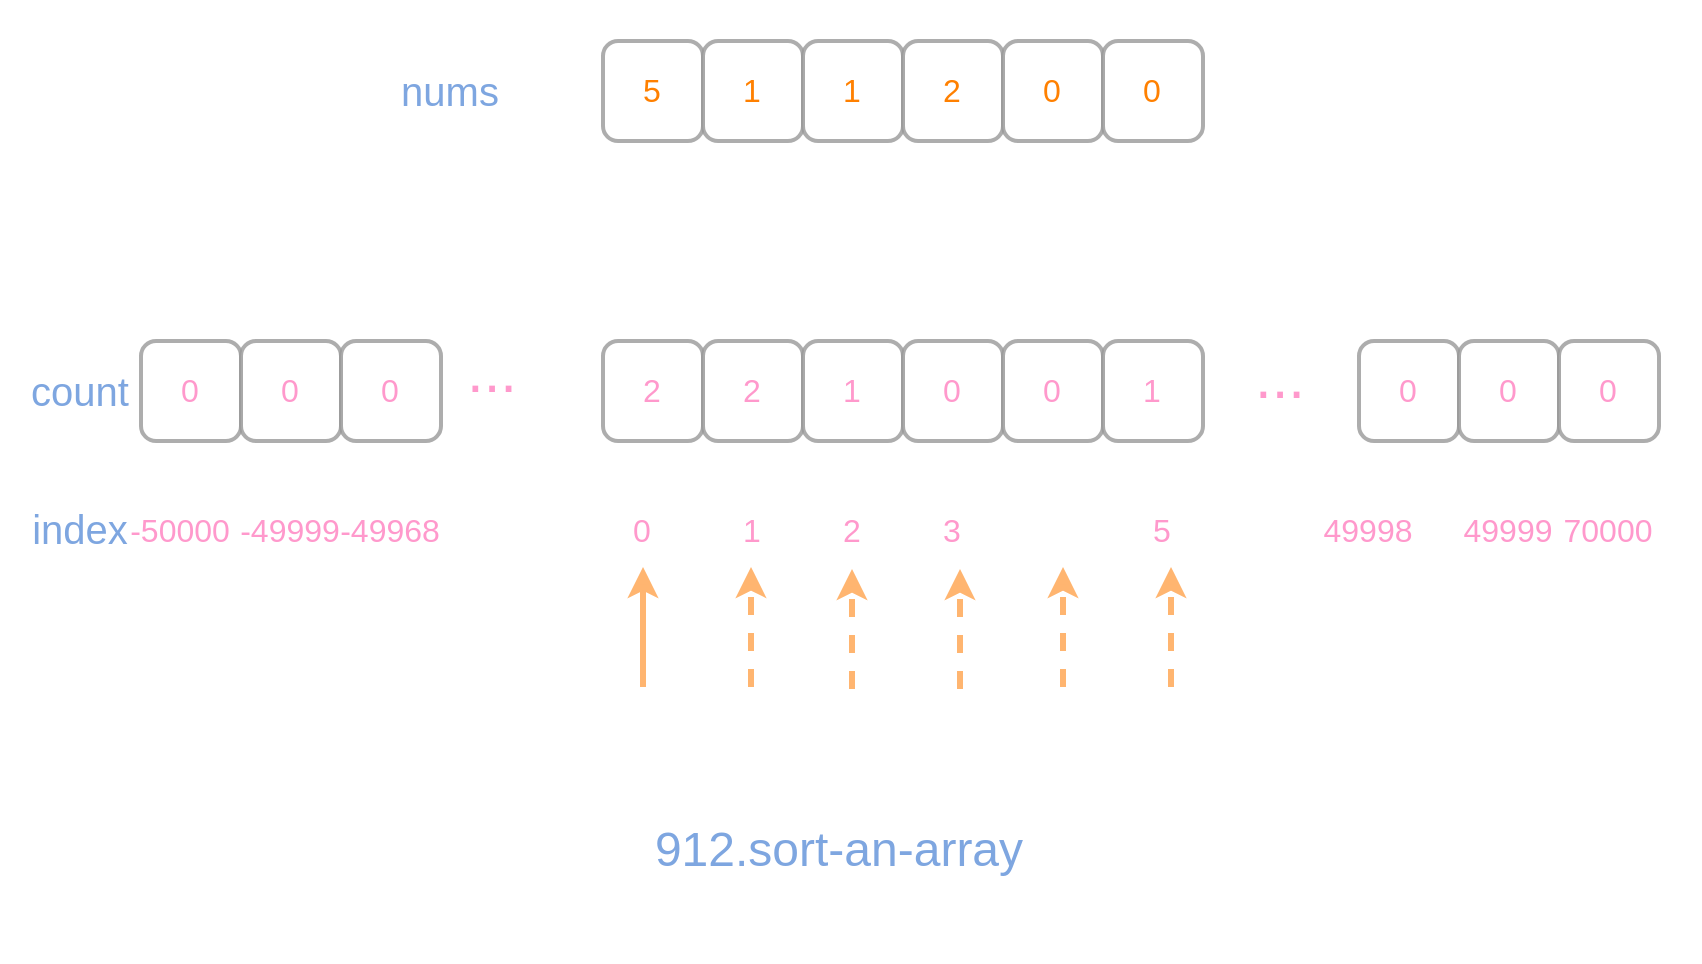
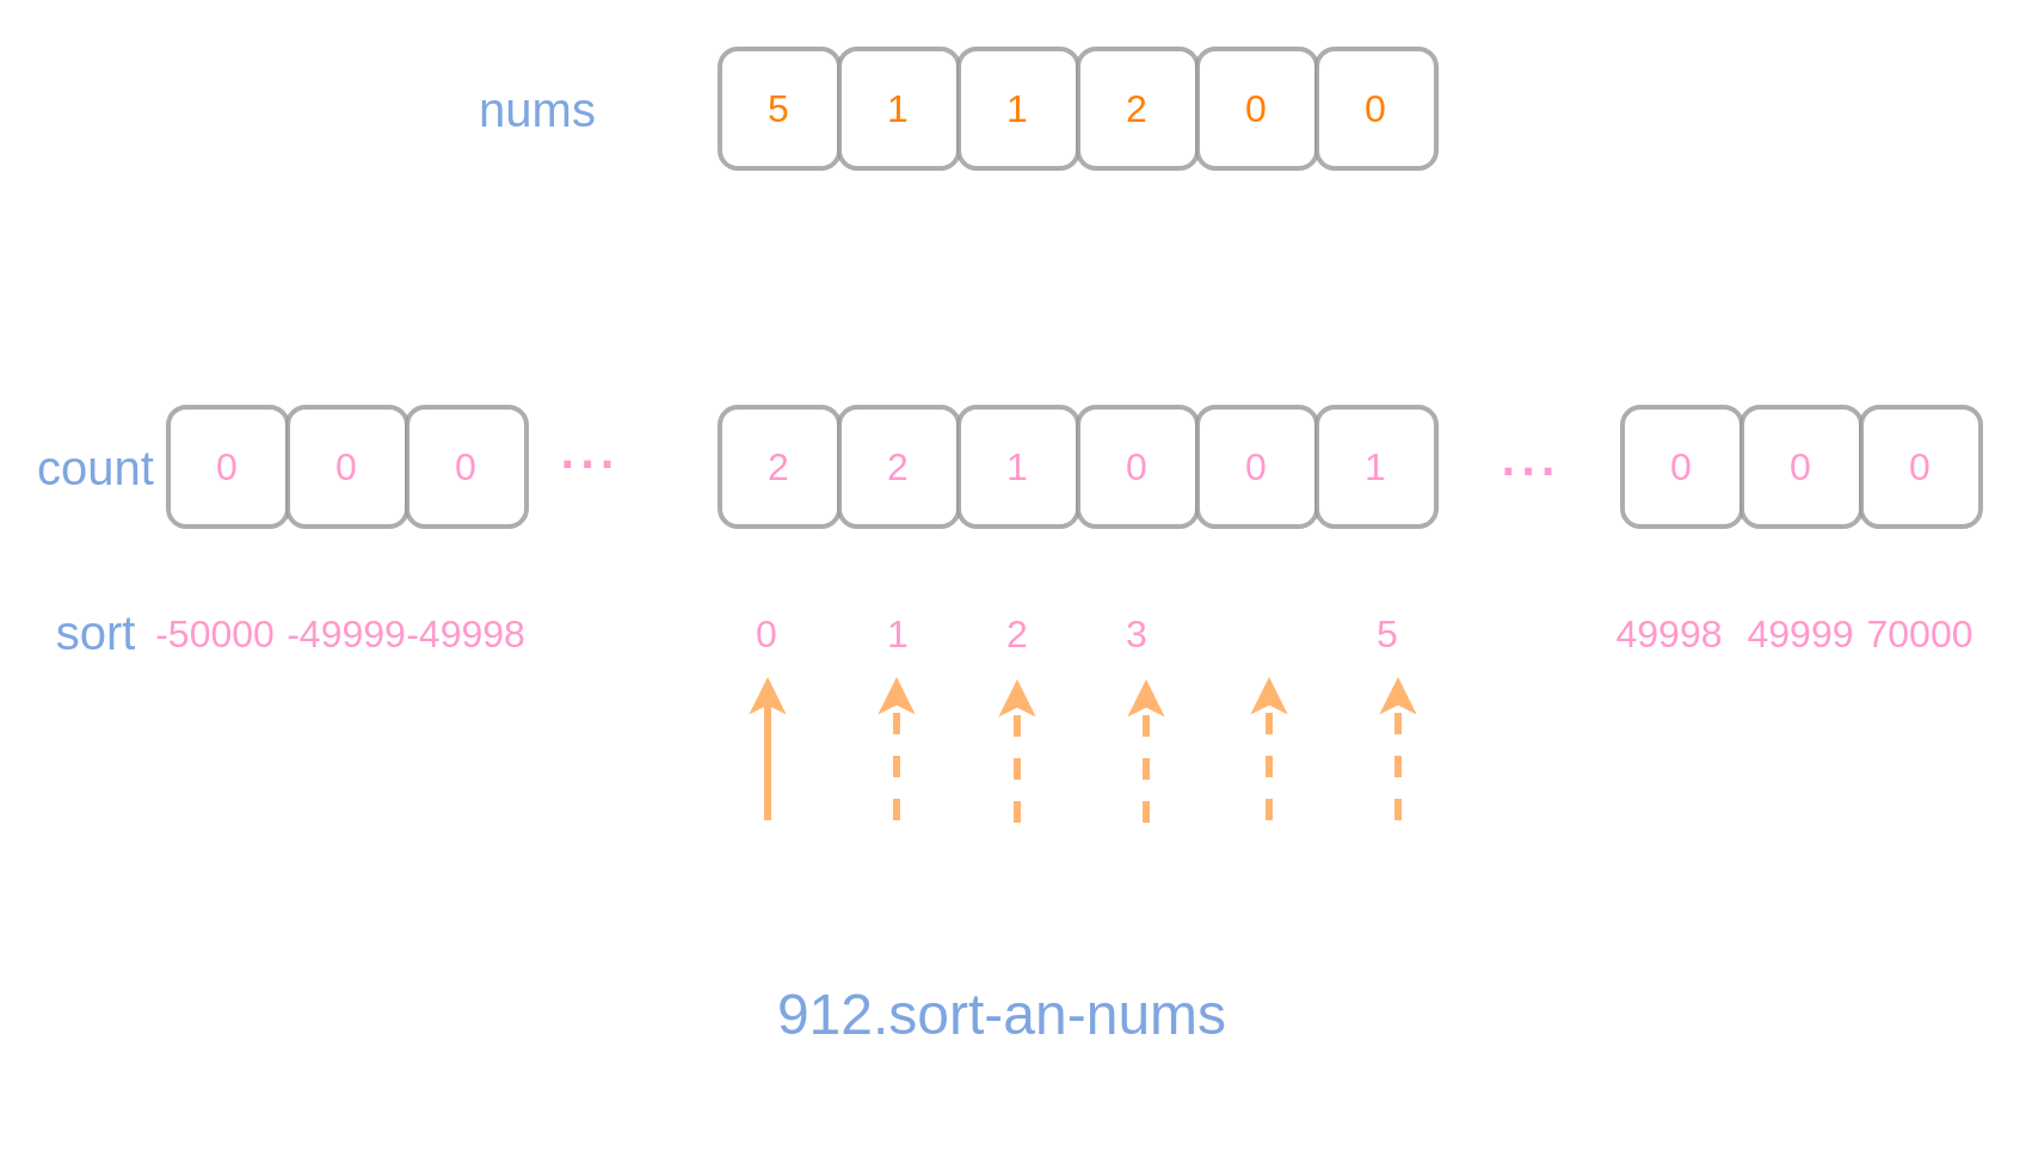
- <mxCell id="17" value="&lt;span style=&quot;font-size: 16px&quot;&gt;-49968&lt;/span&gt;" style="text;html=1;strokeColor=none;fillColor=none;align=center;verticalAlign=middle;whiteSpace=wrap;rounded=0;glass=0;fontSize=30;fontColor=#FF99CC;opacity=80;" vertex="1" parent="1"><mxGeometry x="175" y="250" width="40" height="20" as="geometry" /></mxCell>
+ <mxCell id="17" value="&lt;span style=&quot;font-size: 16px&quot;&gt;-49998&lt;/span&gt;" style="text;html=1;strokeColor=none;fillColor=none;align=center;verticalAlign=middle;whiteSpace=wrap;rounded=0;glass=0;fontSize=30;fontColor=#FF99CC;opacity=80;" vertex="1" parent="1"><mxGeometry x="175" y="250" width="40" height="20" as="geometry" /></mxCell>
- <mxCell id="30" value="&lt;span style=&quot;font-size: 16px&quot;&gt;49998&lt;/span&gt;" style="text;html=1;strokeColor=none;fillColor=none;align=center;verticalAlign=middle;whiteSpace=wrap;rounded=0;glass=0;fontSize=30;fontColor=#FF99CC;opacity=80;" vertex="1" parent="1"><mxGeometry x="664" y="250" width="40" height="20" as="geometry" /></mxCell>
+ <mxCell id="30" value="&lt;span style=&quot;font-size: 16px&quot;&gt;49998&lt;/span&gt;" style="text;html=1;strokeColor=none;fillColor=none;align=center;verticalAlign=middle;whiteSpace=wrap;rounded=0;glass=0;fontSize=30;fontColor=#FF99CC;opacity=80;" vertex="1" parent="1"><mxGeometry x="679" y="250" width="40" height="20" as="geometry" /></mxCell>
- <mxCell id="39" value="index" style="text;html=1;strokeColor=none;fillColor=none;align=center;verticalAlign=middle;whiteSpace=wrap;rounded=0;glass=0;fontSize=20;fontColor=#7EA6E0;opacity=80;" vertex="1" parent="1"><mxGeometry x="20" y="254" width="40" height="20" as="geometry" /></mxCell>
+ <mxCell id="39" value="sort" style="text;html=1;strokeColor=none;fillColor=none;align=center;verticalAlign=middle;whiteSpace=wrap;rounded=0;glass=0;fontSize=20;fontColor=#7EA6E0;opacity=80;" vertex="1" parent="1"><mxGeometry x="20" y="254" width="40" height="20" as="geometry" /></mxCell>
- <mxCell id="42" value="912.sort-an-array" style="text;strokeColor=none;fillColor=none;align=center;verticalAlign=middle;whiteSpace=wrap;rounded=0;glass=0;fontSize=24;fontColor=#7EA6E0;opacity=80;" vertex="1" parent="1"><mxGeometry x="265" y="390" width="309" height="70" as="geometry" /></mxCell>
+ <mxCell id="42" value="912.sort-an-nums" style="text;strokeColor=none;fillColor=none;align=center;verticalAlign=middle;whiteSpace=wrap;rounded=0;glass=0;fontSize=24;fontColor=#7EA6E0;opacity=80;" vertex="1" parent="1"><mxGeometry x="265" y="390" width="309" height="70" as="geometry" /></mxCell>
